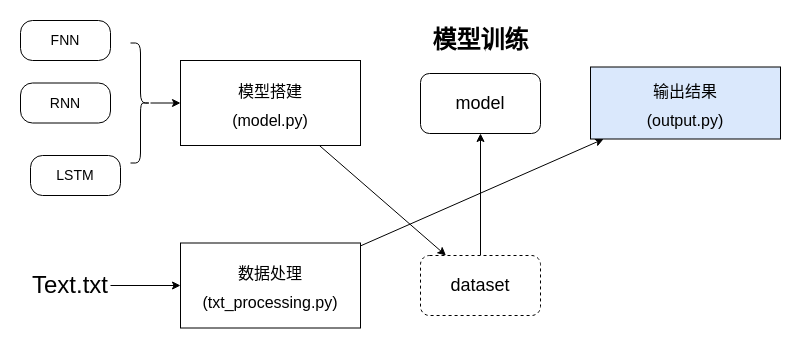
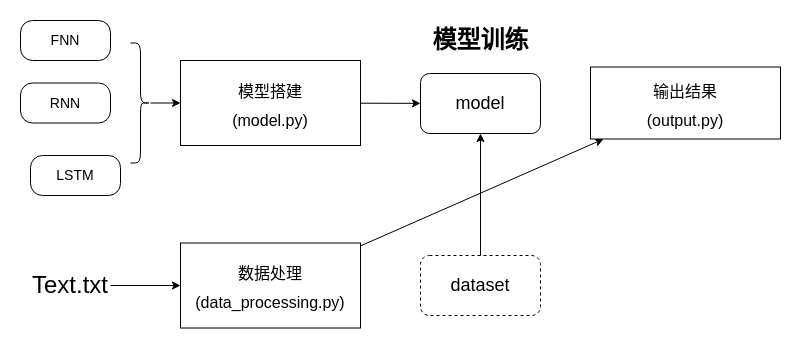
- <mxCell id="16" value="&lt;font size=&quot;3&quot;&gt;输出结果&lt;br&gt;(output.py)&lt;br&gt;&lt;/font&gt;" style="rounded=0;whiteSpace=wrap;html=1;fontSize=24;fillColor=#dae8fc;" vertex="1" parent="1"><mxGeometry x="590" y="66.5" width="190" height="72" as="geometry" /></mxCell>
+ <mxCell id="16" value="&lt;font size=&quot;3&quot;&gt;输出结果&lt;br&gt;(output.py)&lt;br&gt;&lt;/font&gt;" style="rounded=0;whiteSpace=wrap;html=1;fontSize=24;" vertex="1" parent="1"><mxGeometry x="590" y="66.5" width="190" height="72" as="geometry" /></mxCell>
- <mxCell id="6" value="" style="edgeStyle=none;html=1;fontSize=14;" edge="1" parent="1" source="7" target="15"><mxGeometry relative="1" as="geometry" /></mxCell>
+ <mxCell id="6" value="" style="edgeStyle=none;html=1;fontSize=14;" edge="1" parent="1" source="7" target="13"><mxGeometry relative="1" as="geometry" /></mxCell>
- <mxCell id="5" value="&lt;font size=&quot;3&quot;&gt;数据处理&lt;br&gt;(txt_processing.py)&lt;br&gt;&lt;/font&gt;" style="rounded=0;whiteSpace=wrap;html=1;fontSize=24;" vertex="1" parent="1"><mxGeometry x="180" y="242.5" width="180" height="85" as="geometry" /></mxCell>
+ <mxCell id="5" value="&lt;font size=&quot;3&quot;&gt;数据处理&lt;br&gt;(data_processing.py)&lt;br&gt;&lt;/font&gt;" style="rounded=0;whiteSpace=wrap;html=1;fontSize=24;" vertex="1" parent="1"><mxGeometry x="180" y="242.5" width="180" height="85" as="geometry" /></mxCell>
